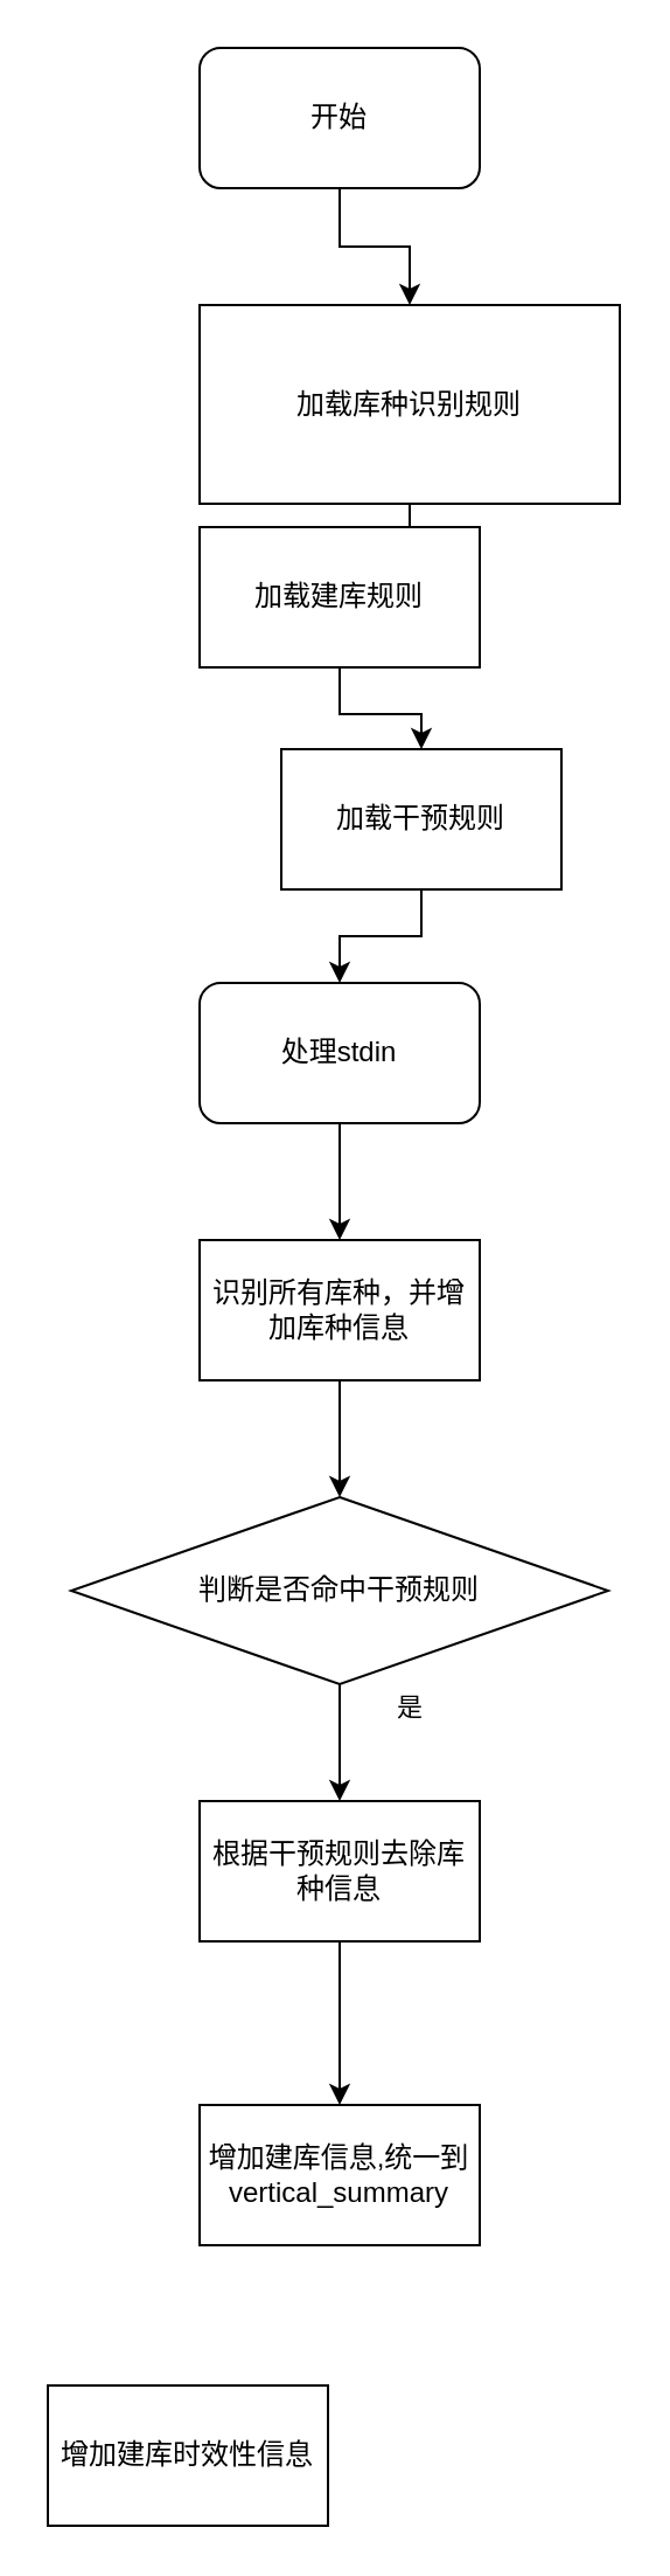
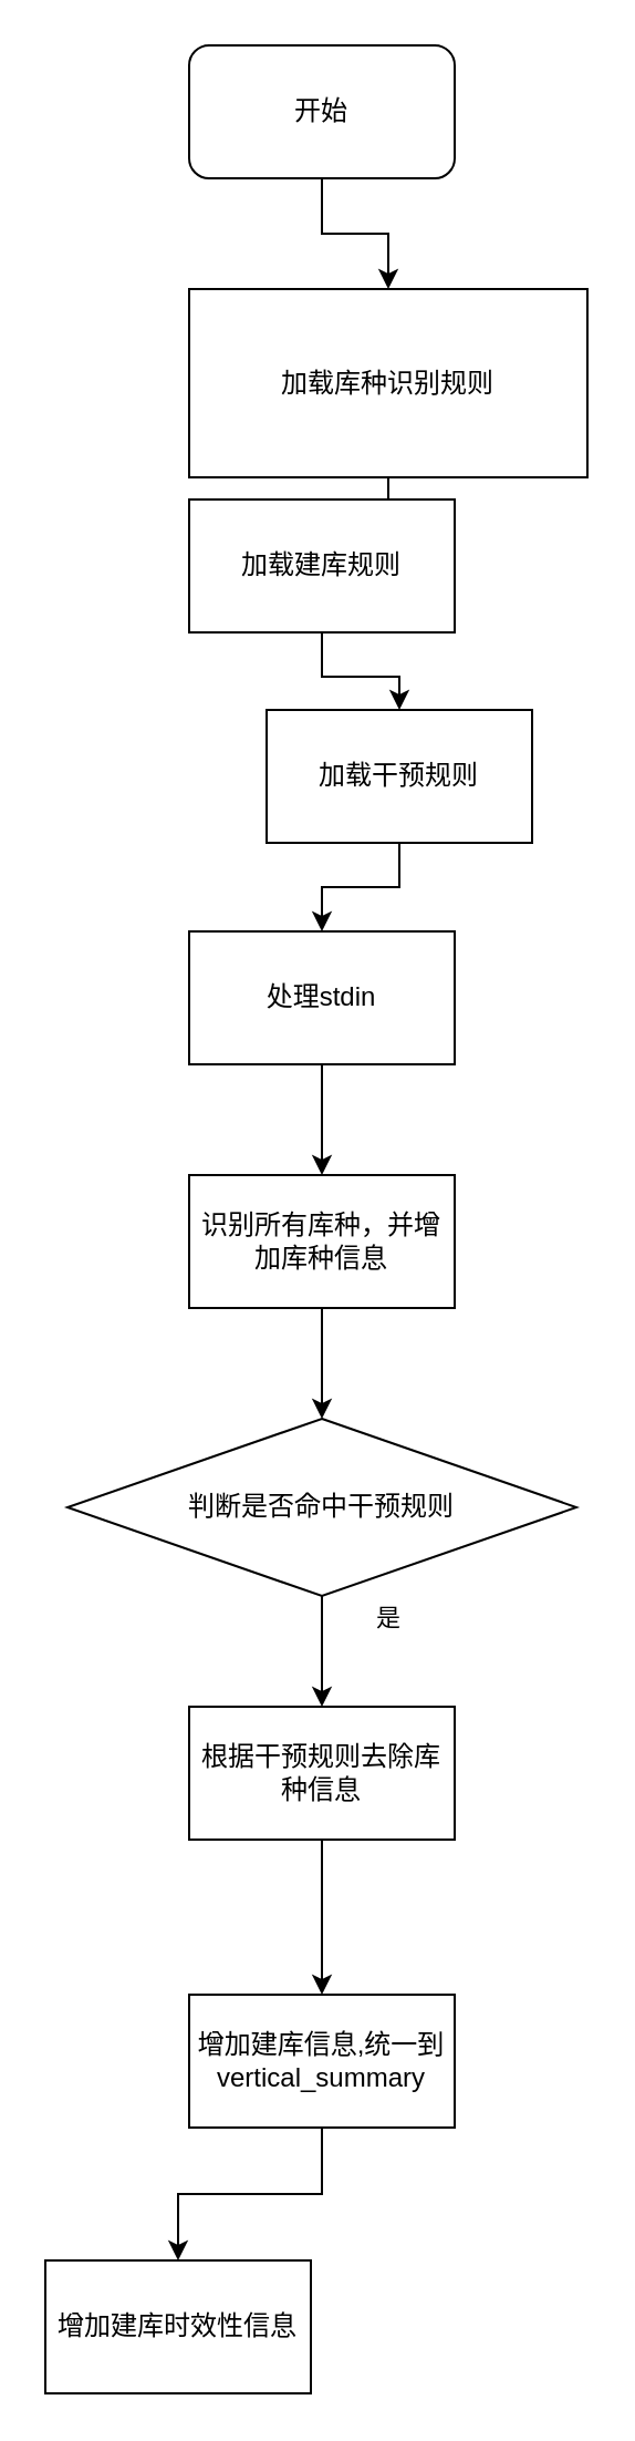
- <mxCell id="8" value="处理stdin" style="whiteSpace=wrap;html=1;rounded=1;" vertex="1" parent="1"><mxGeometry x="85" y="420" width="120" height="60" as="geometry" /></mxCell>
+ <mxCell id="8" value="处理stdin" style="rounded=0;whiteSpace=wrap;html=1;" vertex="1" parent="1"><mxGeometry x="85" y="420" width="120" height="60" as="geometry" /></mxCell>
+ <mxCell id="14" value="" style="edgeStyle=orthogonalEdgeStyle;rounded=0;orthogonalLoop=1;jettySize=auto;html=1;" edge="1" parent="1" source="15" target="16"><mxGeometry relative="1" as="geometry" /></mxCell>
